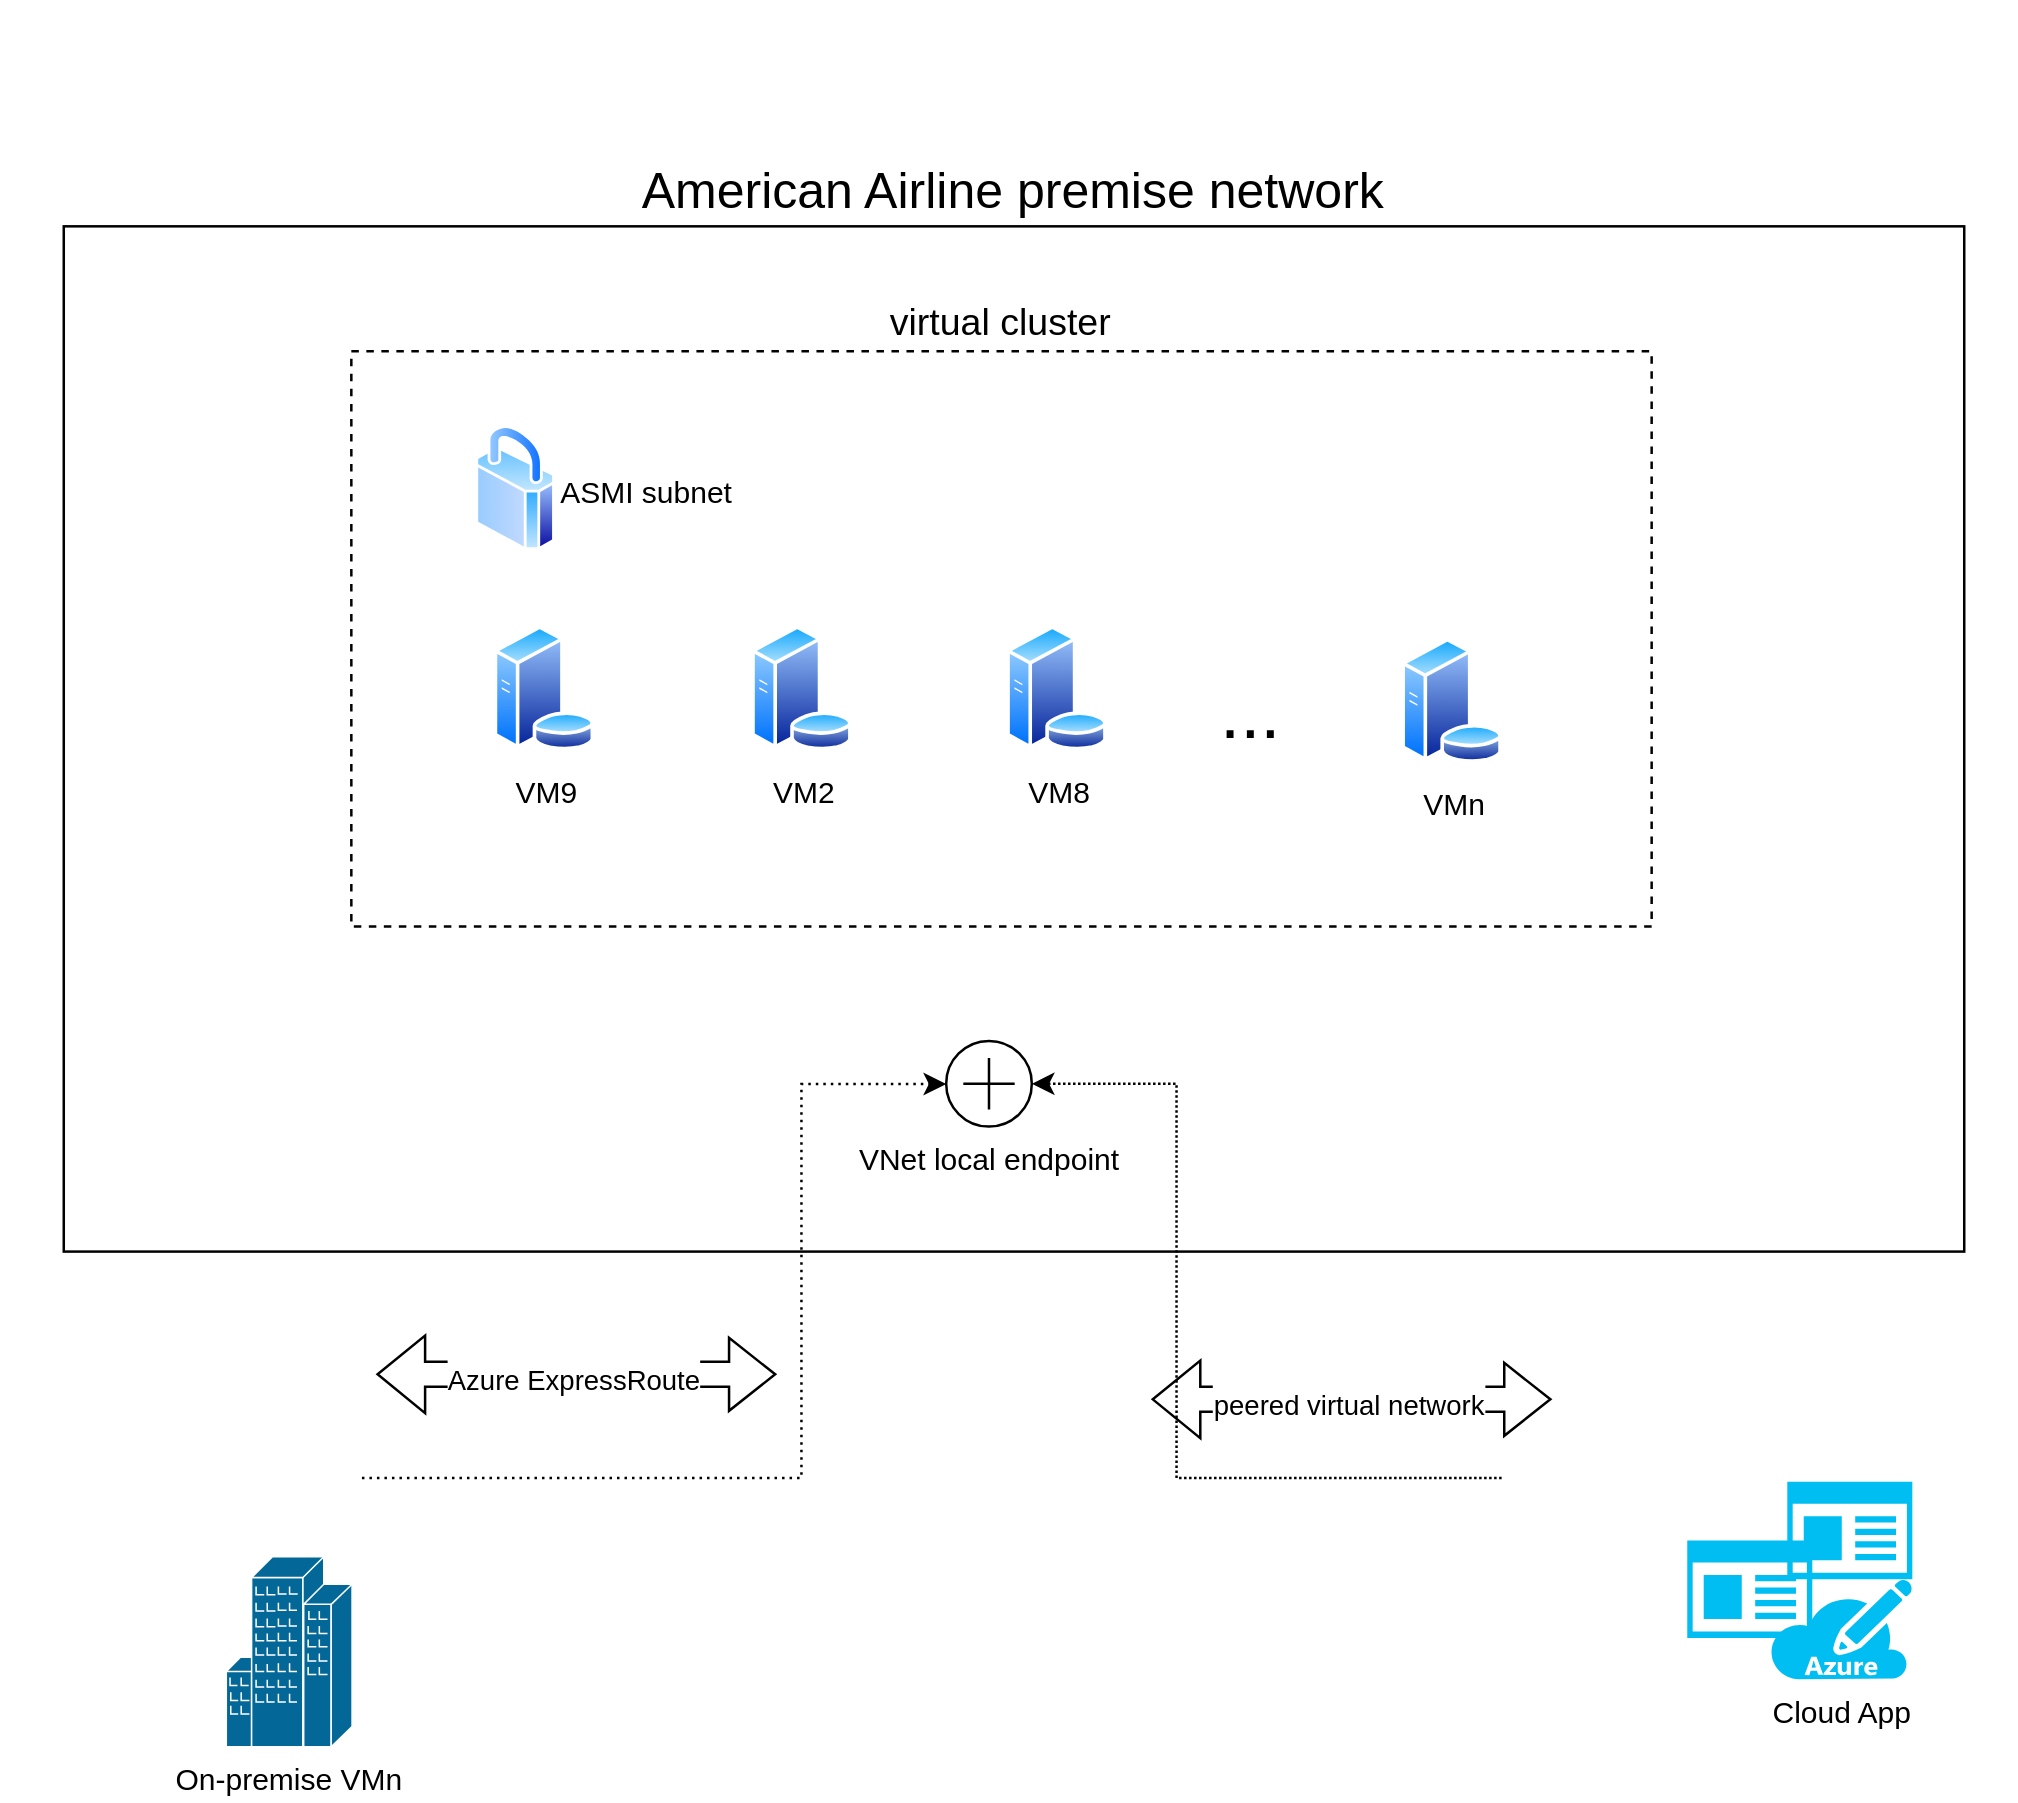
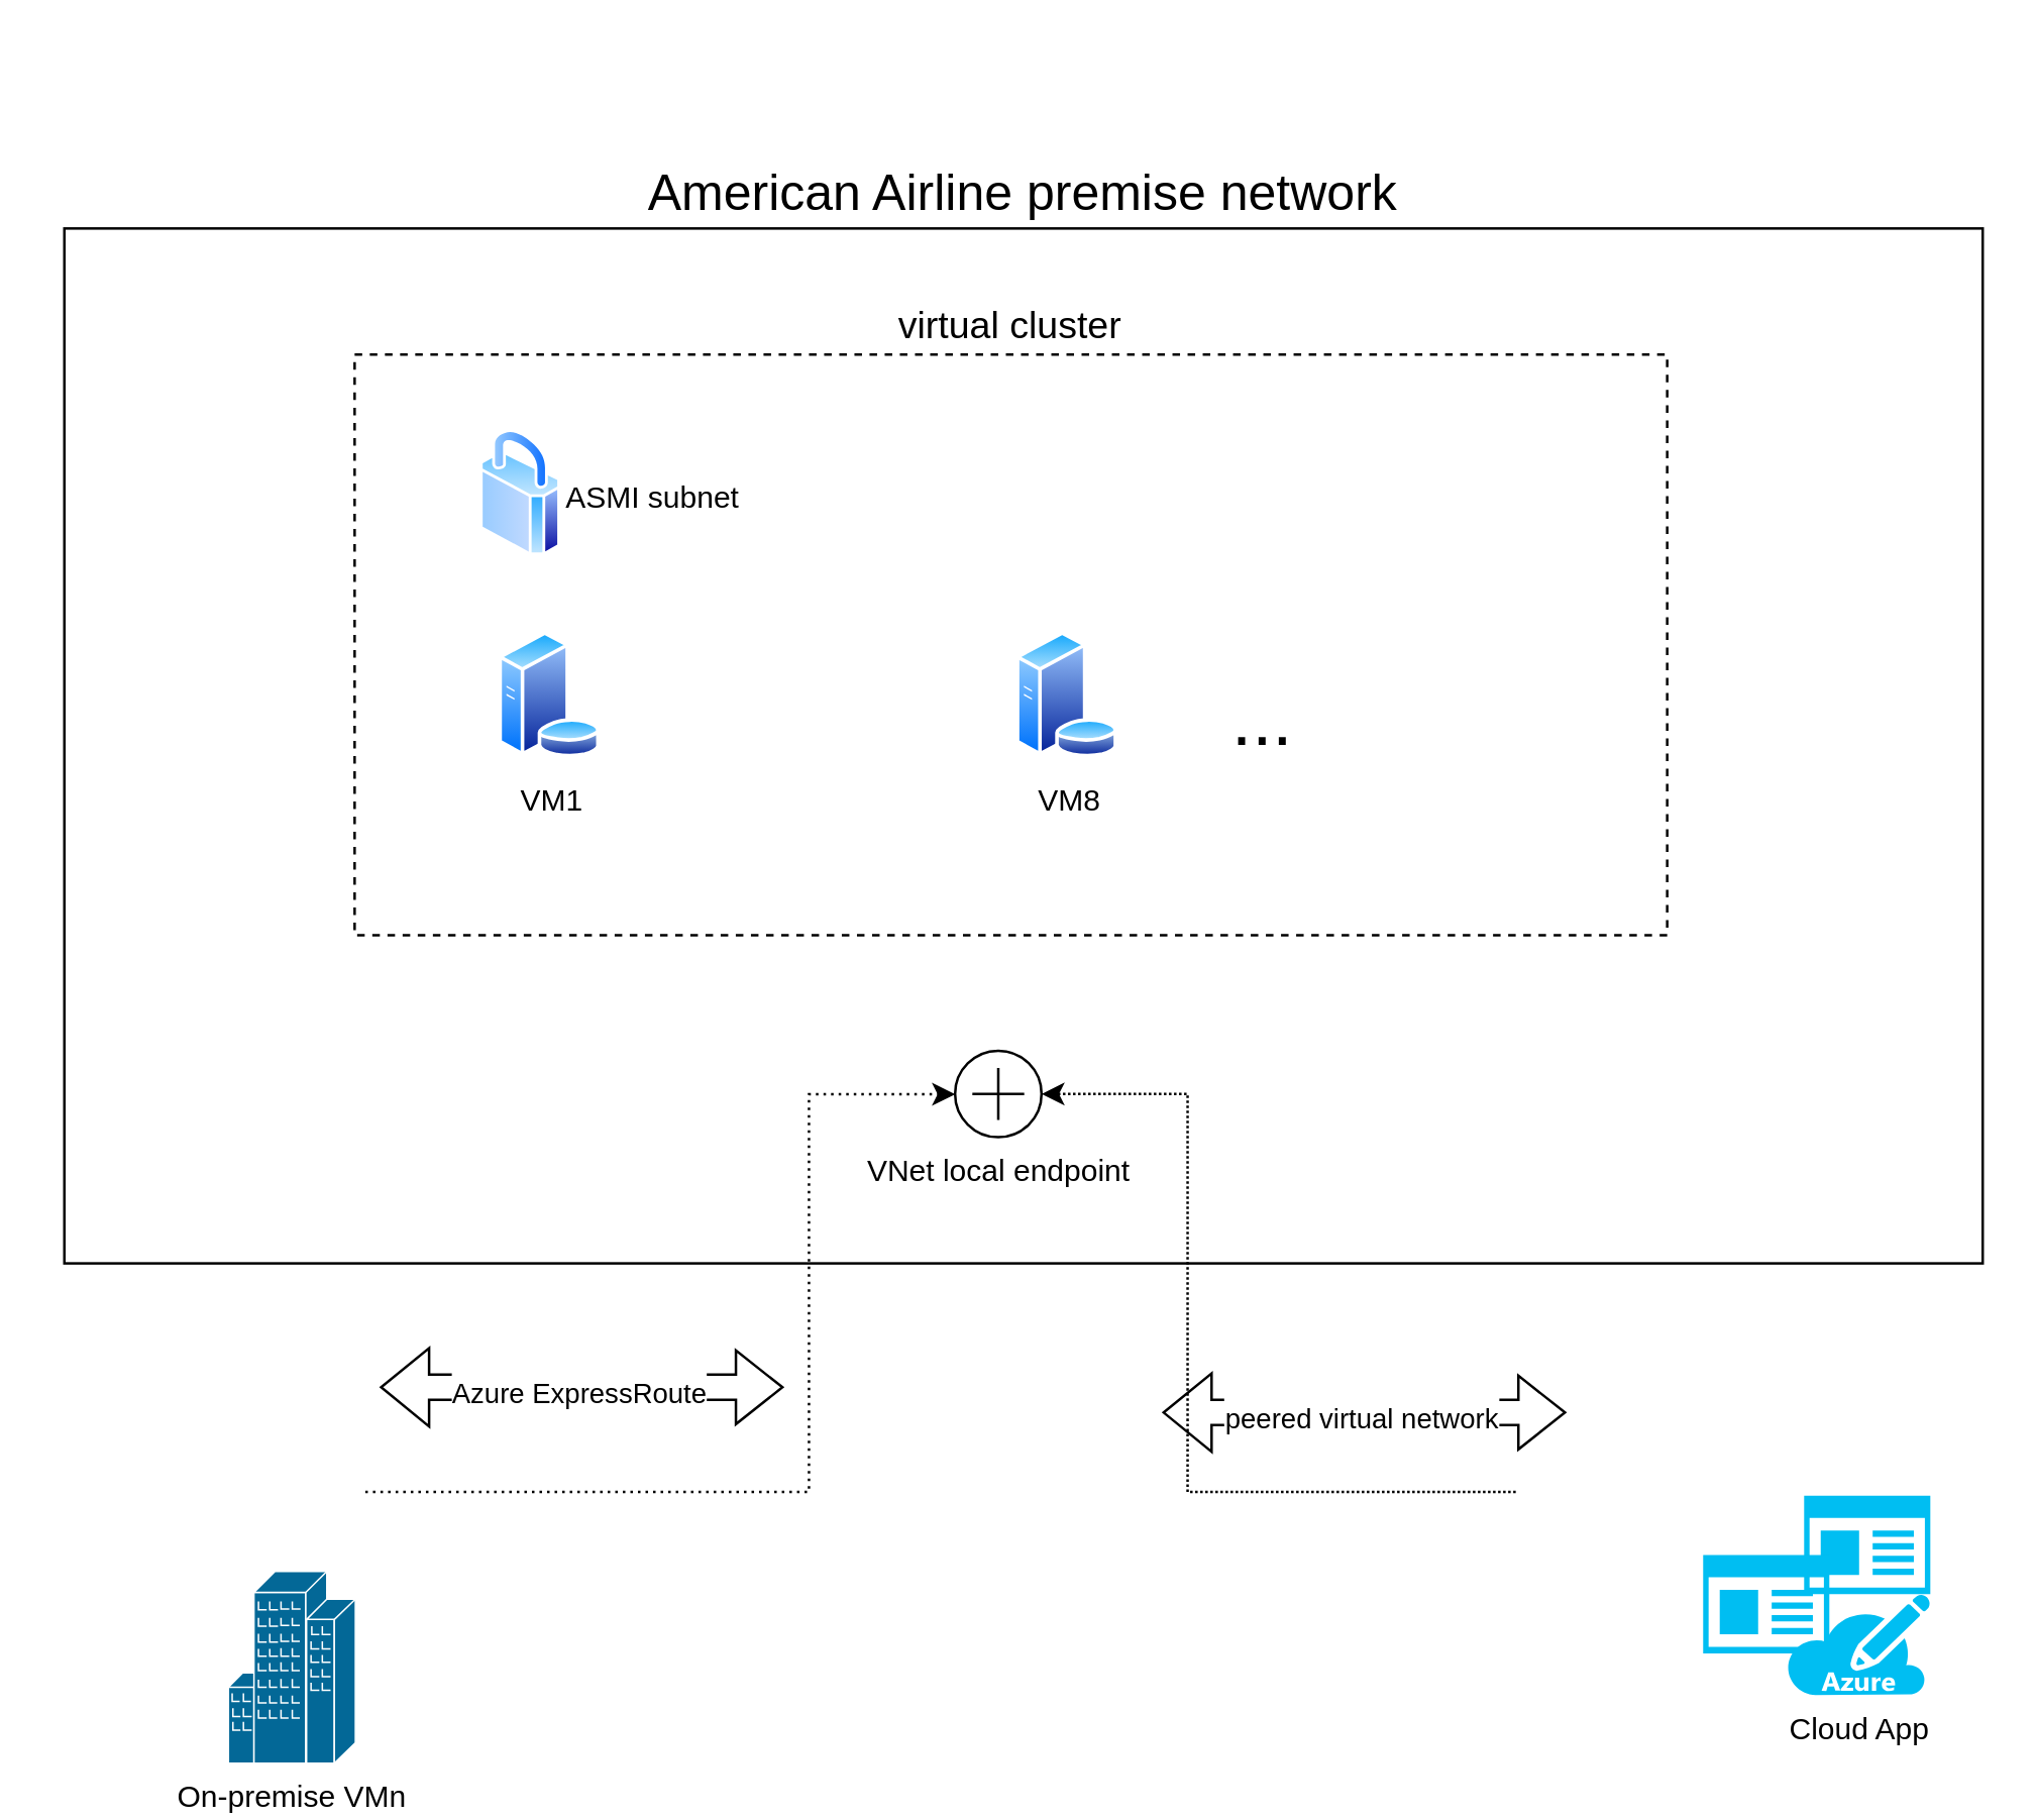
- <mxCell id="5" value="VM2" style="image;aspect=fixed;perimeter=ellipsePerimeter;html=1;align=center;shadow=0;dashed=0;spacingTop=3;image=img/lib/active_directory/database_server.svg;" vertex="1" parent="1"><mxGeometry x="300" y="250" width="41" height="50" as="geometry" /></mxCell>
- <mxCell id="7" value="VMn&lt;br&gt;" style="image;aspect=fixed;perimeter=ellipsePerimeter;html=1;align=center;shadow=0;dashed=0;spacingTop=3;image=img/lib/active_directory/database_server.svg;" vertex="1" parent="1"><mxGeometry x="560" y="255" width="41" height="50" as="geometry" /></mxCell>
- <mxCell id="4" value="VM9" style="image;aspect=fixed;perimeter=ellipsePerimeter;html=1;align=center;shadow=0;dashed=0;spacingTop=3;image=img/lib/active_directory/database_server.svg;" vertex="1" parent="1"><mxGeometry x="197" y="250" width="41" height="50" as="geometry" /></mxCell>
+ <mxCell id="4" value="VM1" style="image;aspect=fixed;perimeter=ellipsePerimeter;html=1;align=center;shadow=0;dashed=0;spacingTop=3;image=img/lib/active_directory/database_server.svg;" vertex="1" parent="1"><mxGeometry x="197" y="250" width="41" height="50" as="geometry" /></mxCell>
